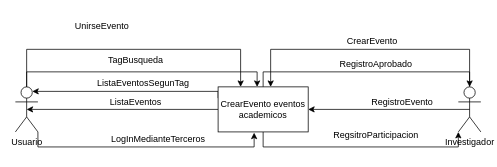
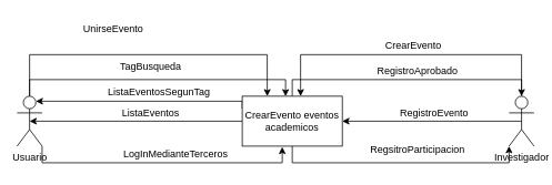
- <mxCell id="15" value="RegistroEvento " style="text;html=1;align=center;verticalAlign=middle;resizable=0;points=[];autosize=1;strokeColor=none;fillColor=none;" vertex="1" parent="1"><mxGeometry x="485" y="120" width="100" height="30" as="geometry" /></mxCell>
+ <mxCell id="15" value="RegistroEvento " style="text;html=1;align=center;verticalAlign=middle;resizable=0;points=[];autosize=1;strokeColor=none;fillColor=none;" vertex="1" parent="1"><mxGeometry x="470" y="120" width="100" height="30" as="geometry" /></mxCell>
